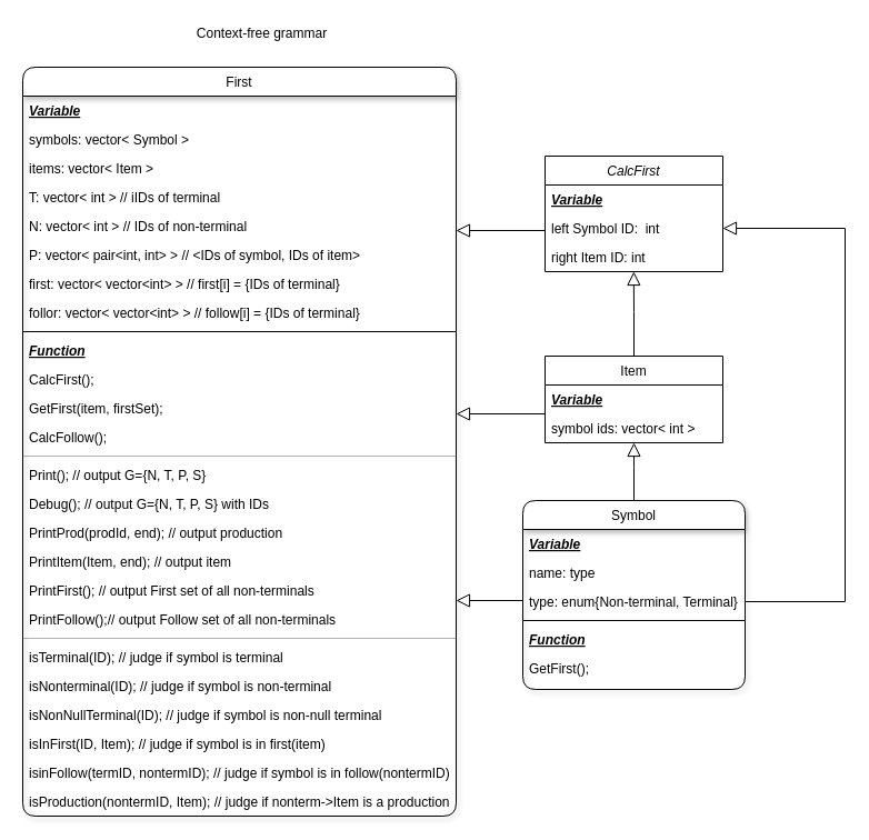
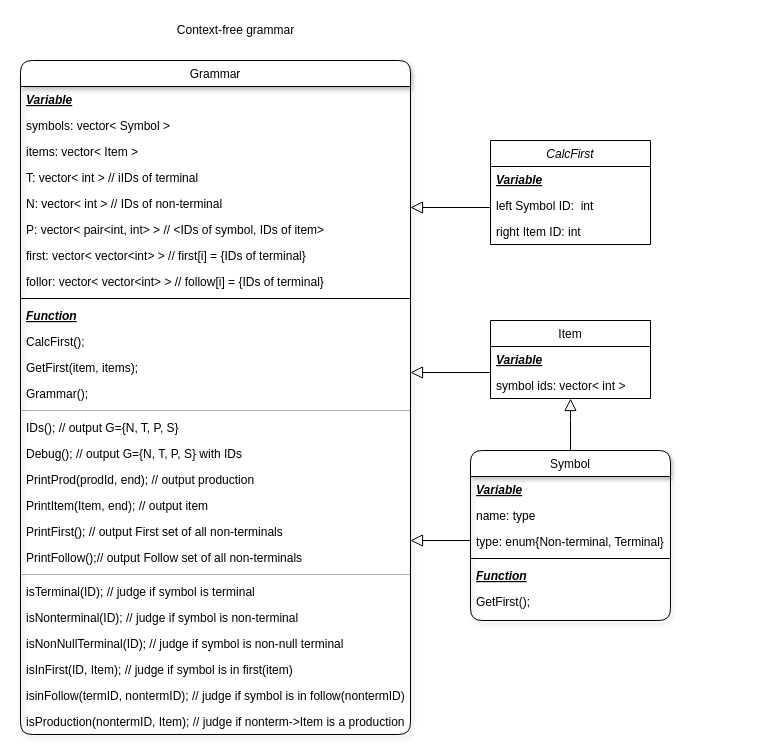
- <mxCell id="6" value="First" style="swimlane;fontStyle=0;align=center;verticalAlign=top;childLayout=stackLayout;horizontal=1;startSize=26;horizontalStack=0;resizeParent=1;resizeLast=0;collapsible=1;marginBottom=0;rounded=1;shadow=1;strokeWidth=1;glass=0;sketch=0;swimlaneLine=1;" parent="1" vertex="1"><mxGeometry x="20" y="60" width="390" height="674" as="geometry"><mxRectangle x="550" y="140" width="160" height="26" as="alternateBounds" /></mxGeometry></mxCell>
+ <mxCell id="6" value="Grammar" style="swimlane;fontStyle=0;align=center;verticalAlign=top;childLayout=stackLayout;horizontal=1;startSize=26;horizontalStack=0;resizeParent=1;resizeLast=0;collapsible=1;marginBottom=0;rounded=1;shadow=1;strokeWidth=1;glass=0;sketch=0;swimlaneLine=1;" parent="1" vertex="1"><mxGeometry x="20" y="60" width="390" height="674" as="geometry"><mxRectangle x="550" y="140" width="160" height="26" as="alternateBounds" /></mxGeometry></mxCell>
- <mxCell id="48" value="" style="endArrow=block;endSize=10;endFill=0;shadow=0;strokeWidth=1;rounded=0;edgeStyle=elbowEdgeStyle;elbow=vertical;exitX=0.5;exitY=0;exitDx=0;exitDy=0;entryX=0.499;entryY=1;entryDx=0;entryDy=0;entryPerimeter=0;" edge="1" parent="1" source="41" target="47"><mxGeometry width="160" relative="1" as="geometry"><mxPoint x="580" y="460" as="sourcePoint" /><mxPoint x="580" y="408" as="targetPoint" /><Array as="points"><mxPoint x="570" y="280" /><mxPoint x="590" y="600" /></Array></mxGeometry></mxCell>
- <mxCell id="18" value="GetFirst(item, firstSet);" style="text;align=left;verticalAlign=top;spacingLeft=4;spacingRight=4;overflow=hidden;rotatable=0;points=[[0,0.5],[1,0.5]];portConstraint=eastwest;" vertex="1" parent="6"><mxGeometry y="294" width="390" height="26" as="geometry" /></mxCell>
+ <mxCell id="18" value="GetFirst(item, items);" style="text;align=left;verticalAlign=top;spacingLeft=4;spacingRight=4;overflow=hidden;rotatable=0;points=[[0,0.5],[1,0.5]];portConstraint=eastwest;" vertex="1" parent="6"><mxGeometry y="294" width="390" height="26" as="geometry" /></mxCell>
- <mxCell id="3" value="" style="endArrow=block;endSize=10;endFill=0;shadow=0;strokeWidth=1;rounded=0;edgeStyle=elbowEdgeStyle;elbow=vertical;exitX=1;exitY=0.5;exitDx=0;exitDy=0;entryX=1;entryY=0.5;entryDx=0;entryDy=0;" edge="1" parent="1" source="37" target="46"><mxGeometry width="160" relative="1" as="geometry"><mxPoint x="639.66" y="376" as="sourcePoint" /><mxPoint x="641.28" y="249.872" as="targetPoint" /><Array as="points"><mxPoint x="760" y="420" /><mxPoint x="720" y="310" /><mxPoint x="639.66" y="261" /></Array></mxGeometry></mxCell>
- <mxCell id="19" value="CalcFollow();" style="text;align=left;verticalAlign=top;spacingLeft=4;spacingRight=4;overflow=hidden;rotatable=0;points=[[0,0.5],[1,0.5]];portConstraint=eastwest;" vertex="1" parent="6"><mxGeometry y="320" width="390" height="26" as="geometry" /></mxCell>
+ <mxCell id="19" value="Grammar();" style="text;align=left;verticalAlign=top;spacingLeft=4;spacingRight=4;overflow=hidden;rotatable=0;points=[[0,0.5],[1,0.5]];portConstraint=eastwest;" vertex="1" parent="6"><mxGeometry y="320" width="390" height="26" as="geometry" /></mxCell>
- <mxCell id="21" value="Print(); // output G={N, T, P, S}&#10;" style="text;align=left;verticalAlign=top;spacingLeft=4;spacingRight=4;overflow=hidden;rotatable=0;points=[[0,0.5],[1,0.5]];portConstraint=eastwest;" parent="6" vertex="1"><mxGeometry y="354" width="390" height="26" as="geometry" /></mxCell>
+ <mxCell id="21" value="IDs(); // output G={N, T, P, S}&#10;" style="text;align=left;verticalAlign=top;spacingLeft=4;spacingRight=4;overflow=hidden;rotatable=0;points=[[0,0.5],[1,0.5]];portConstraint=eastwest;" parent="6" vertex="1"><mxGeometry y="354" width="390" height="26" as="geometry" /></mxCell>
